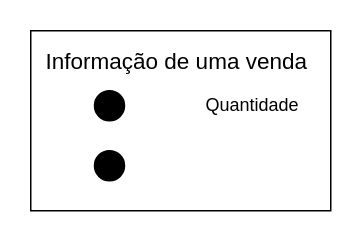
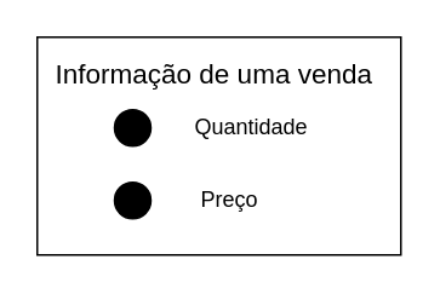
- <mxCell id="6" value="Quantidade&lt;br&gt;" style="text;html=1;strokeColor=none;fillColor=none;align=center;verticalAlign=middle;whiteSpace=wrap;rounded=0;" vertex="1" parent="1"><mxGeometry x="132.5" y="60" width="70" height="20" as="geometry" /></mxCell>
+ <mxCell id="6" value="Quantidade&lt;br&gt;" style="text;html=1;strokeColor=none;fillColor=none;align=center;verticalAlign=middle;whiteSpace=wrap;rounded=0;" vertex="1" parent="1"><mxGeometry x="102.5" y="60" width="70" height="20" as="geometry" /></mxCell>
+ <mxCell id="7" value="&lt;div style=&quot;text-align: left&quot;&gt;&lt;span&gt;Preço&lt;/span&gt;&lt;/div&gt;" style="text;html=1;strokeColor=none;fillColor=none;align=center;verticalAlign=middle;whiteSpace=wrap;rounded=0;" vertex="1" parent="1"><mxGeometry x="90.5" y="100" width="70" height="20" as="geometry" /></mxCell>
